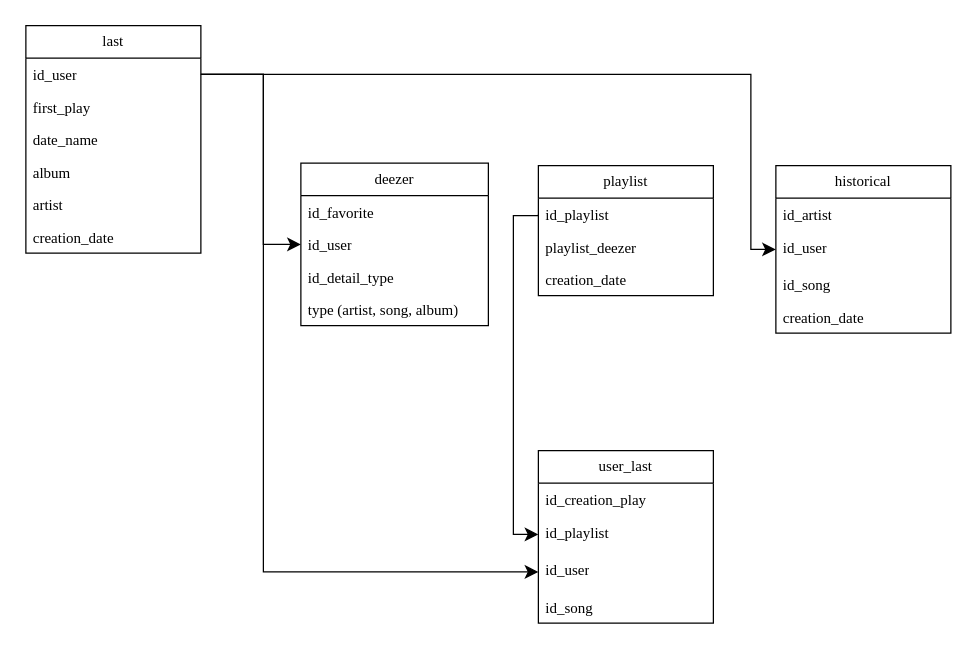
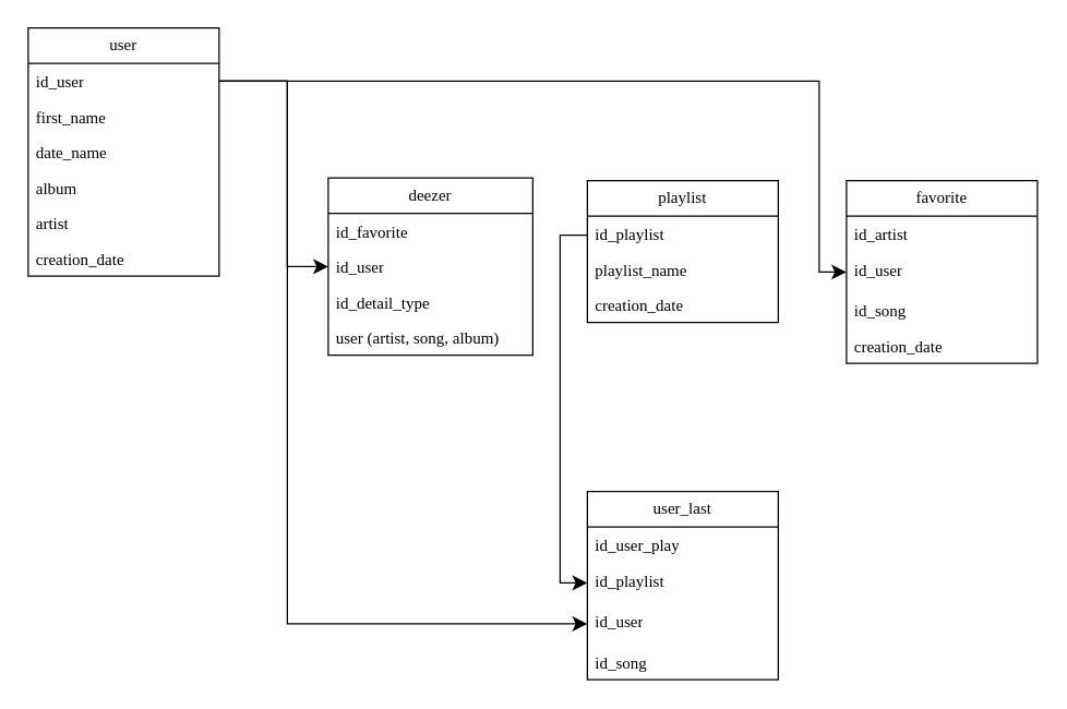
- <mxCell id="2" value="last" style="swimlane;fontStyle=0;childLayout=stackLayout;horizontal=1;startSize=26;fillColor=none;horizontalStack=0;resizeParent=1;resizeParentMax=0;resizeLast=0;collapsible=1;marginBottom=0;whiteSpace=wrap;html=1;fontFamily=Architects Daughter;fontSource=https%3A%2F%2Ffonts.googleapis.com%2Fcss%3Ffamily%3DArchitects%2BDaughter;" vertex="1" parent="1"><mxGeometry x="20" y="20" width="140" height="182" as="geometry" /></mxCell>
+ <mxCell id="2" value="user" style="swimlane;fontStyle=0;childLayout=stackLayout;horizontal=1;startSize=26;fillColor=none;horizontalStack=0;resizeParent=1;resizeParentMax=0;resizeLast=0;collapsible=1;marginBottom=0;whiteSpace=wrap;html=1;fontFamily=Architects Daughter;fontSource=https%3A%2F%2Ffonts.googleapis.com%2Fcss%3Ffamily%3DArchitects%2BDaughter;" vertex="1" parent="1"><mxGeometry x="20" y="20" width="140" height="182" as="geometry" /></mxCell>
- <mxCell id="4" value="first_play" style="text;strokeColor=none;fillColor=none;align=left;verticalAlign=top;spacingLeft=4;spacingRight=4;overflow=hidden;rotatable=0;points=[[0,0.5],[1,0.5]];portConstraint=eastwest;whiteSpace=wrap;html=1;fontFamily=Architects Daughter;fontSource=https%3A%2F%2Ffonts.googleapis.com%2Fcss%3Ffamily%3DArchitects%2BDaughter;" vertex="1" parent="2"><mxGeometry y="52" width="140" height="26" as="geometry" /></mxCell>
+ <mxCell id="4" value="first_name" style="text;strokeColor=none;fillColor=none;align=left;verticalAlign=top;spacingLeft=4;spacingRight=4;overflow=hidden;rotatable=0;points=[[0,0.5],[1,0.5]];portConstraint=eastwest;whiteSpace=wrap;html=1;fontFamily=Architects Daughter;fontSource=https%3A%2F%2Ffonts.googleapis.com%2Fcss%3Ffamily%3DArchitects%2BDaughter;" vertex="1" parent="2"><mxGeometry y="52" width="140" height="26" as="geometry" /></mxCell>
- <mxCell id="18" value="historical" style="swimlane;fontStyle=0;childLayout=stackLayout;horizontal=1;startSize=26;fillColor=none;horizontalStack=0;resizeParent=1;resizeParentMax=0;resizeLast=0;collapsible=1;marginBottom=0;whiteSpace=wrap;html=1;fontFamily=Architects Daughter;fontSource=https%3A%2F%2Ffonts.googleapis.com%2Fcss%3Ffamily%3DArchitects%2BDaughter;" vertex="1" parent="1"><mxGeometry x="620" y="132" width="140" height="134" as="geometry" /></mxCell>
+ <mxCell id="18" value="favorite" style="swimlane;fontStyle=0;childLayout=stackLayout;horizontal=1;startSize=26;fillColor=none;horizontalStack=0;resizeParent=1;resizeParentMax=0;resizeLast=0;collapsible=1;marginBottom=0;whiteSpace=wrap;html=1;fontFamily=Architects Daughter;fontSource=https%3A%2F%2Ffonts.googleapis.com%2Fcss%3Ffamily%3DArchitects%2BDaughter;" vertex="1" parent="1"><mxGeometry x="620" y="132" width="140" height="134" as="geometry" /></mxCell>
- <mxCell id="16" value="playlist_deezer" style="text;strokeColor=none;fillColor=none;align=left;verticalAlign=top;spacingLeft=4;spacingRight=4;overflow=hidden;rotatable=0;points=[[0,0.5],[1,0.5]];portConstraint=eastwest;whiteSpace=wrap;html=1;fontFamily=Architects Daughter;fontSource=https%3A%2F%2Ffonts.googleapis.com%2Fcss%3Ffamily%3DArchitects%2BDaughter;" vertex="1" parent="14"><mxGeometry y="52" width="140" height="26" as="geometry" /></mxCell>
+ <mxCell id="16" value="playlist_name" style="text;strokeColor=none;fillColor=none;align=left;verticalAlign=top;spacingLeft=4;spacingRight=4;overflow=hidden;rotatable=0;points=[[0,0.5],[1,0.5]];portConstraint=eastwest;whiteSpace=wrap;html=1;fontFamily=Architects Daughter;fontSource=https%3A%2F%2Ffonts.googleapis.com%2Fcss%3Ffamily%3DArchitects%2BDaughter;" vertex="1" parent="14"><mxGeometry y="52" width="140" height="26" as="geometry" /></mxCell>
- <mxCell id="13" value="type (artist, song, album)" style="text;strokeColor=none;fillColor=none;align=left;verticalAlign=top;spacingLeft=4;spacingRight=4;overflow=hidden;rotatable=0;points=[[0,0.5],[1,0.5]];portConstraint=eastwest;whiteSpace=wrap;html=1;fontFamily=Architects Daughter;fontSource=https%3A%2F%2Ffonts.googleapis.com%2Fcss%3Ffamily%3DArchitects%2BDaughter;" vertex="1" parent="9"><mxGeometry y="104" width="150" height="26" as="geometry" /></mxCell>
+ <mxCell id="13" value="user (artist, song, album)" style="text;strokeColor=none;fillColor=none;align=left;verticalAlign=top;spacingLeft=4;spacingRight=4;overflow=hidden;rotatable=0;points=[[0,0.5],[1,0.5]];portConstraint=eastwest;whiteSpace=wrap;html=1;fontFamily=Architects Daughter;fontSource=https%3A%2F%2Ffonts.googleapis.com%2Fcss%3Ffamily%3DArchitects%2BDaughter;" vertex="1" parent="9"><mxGeometry y="104" width="150" height="26" as="geometry" /></mxCell>
- <mxCell id="24" value="id_creation_play" style="text;strokeColor=none;fillColor=none;align=left;verticalAlign=top;spacingLeft=4;spacingRight=4;overflow=hidden;rotatable=0;points=[[0,0.5],[1,0.5]];portConstraint=eastwest;whiteSpace=wrap;html=1;fontFamily=Architects Daughter;fontSource=https%3A%2F%2Ffonts.googleapis.com%2Fcss%3Ffamily%3DArchitects%2BDaughter;" vertex="1" parent="23"><mxGeometry y="26" width="140" height="26" as="geometry" /></mxCell>
+ <mxCell id="24" value="id_user_play" style="text;strokeColor=none;fillColor=none;align=left;verticalAlign=top;spacingLeft=4;spacingRight=4;overflow=hidden;rotatable=0;points=[[0,0.5],[1,0.5]];portConstraint=eastwest;whiteSpace=wrap;html=1;fontFamily=Architects Daughter;fontSource=https%3A%2F%2Ffonts.googleapis.com%2Fcss%3Ffamily%3DArchitects%2BDaughter;" vertex="1" parent="23"><mxGeometry y="26" width="140" height="26" as="geometry" /></mxCell>
